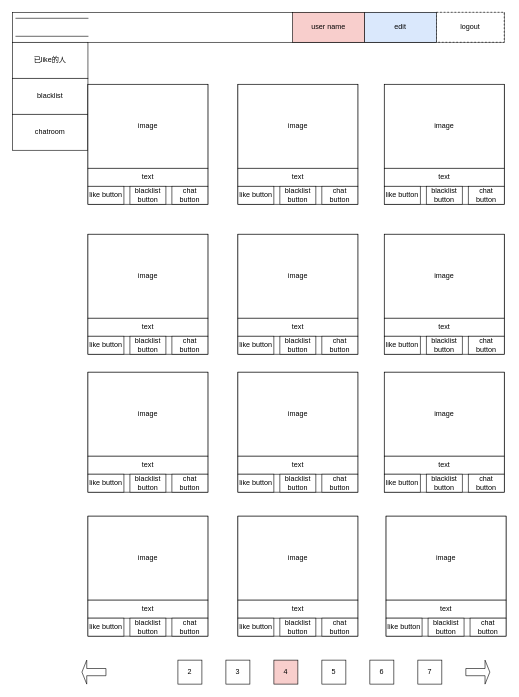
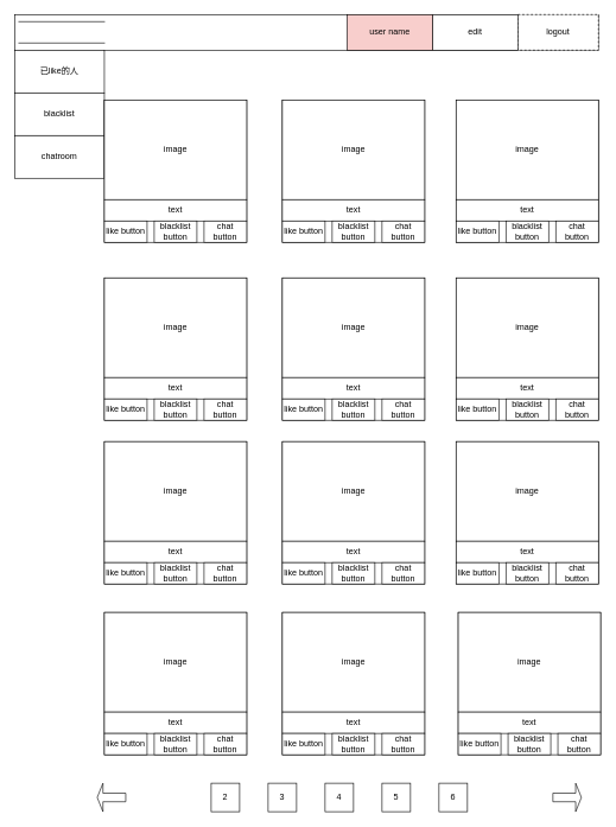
- <mxCell id="4" value="edit" style="rounded=0;whiteSpace=wrap;html=1;fillColor=#dae8fc;" vertex="1" parent="1"><mxGeometry x="607" width="120" height="50" as="geometry" y="20" /></mxCell>
+ <mxCell id="4" value="edit" style="rounded=0;whiteSpace=wrap;html=1;" vertex="1" parent="1"><mxGeometry x="607" width="120" height="50" as="geometry" y="20" /></mxCell>
- <mxCell id="13" value="4" style="rounded=0;whiteSpace=wrap;html=1;fillColor=#f8cecc;" vertex="1" parent="1"><mxGeometry x="456" y="1100" width="40" height="40" as="geometry" /></mxCell>
+ <mxCell id="13" value="4" style="rounded=0;whiteSpace=wrap;html=1;" vertex="1" parent="1"><mxGeometry x="456" y="1100" width="40" height="40" as="geometry" /></mxCell>
- <mxCell id="16" value="7" style="rounded=0;whiteSpace=wrap;html=1;" vertex="1" parent="1"><mxGeometry x="696" y="1100" width="40" height="40" as="geometry" /></mxCell>
